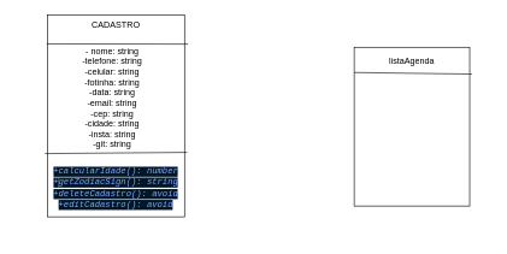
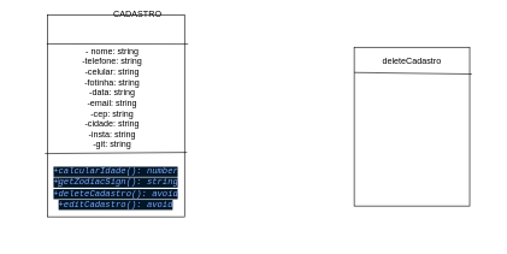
- <mxCell id="3" value="CADASTRO" style="text;html=1;strokeColor=none;fillColor=none;align=center;verticalAlign=middle;whiteSpace=wrap;rounded=0;" vertex="1" parent="1"><mxGeometry x="130" y="20" width="60" height="30" as="geometry" /></mxCell>
+ <mxCell id="3" value="CADASTRO" style="text;html=1;strokeColor=none;fillColor=none;align=center;verticalAlign=middle;whiteSpace=wrap;rounded=0;" vertex="1" parent="1"><mxGeometry x="160" y="5" width="60" height="30" as="geometry" /></mxCell>
- <mxCell id="6" value="listaAgenda" style="text;html=1;strokeColor=none;fillColor=none;align=center;verticalAlign=middle;whiteSpace=wrap;rounded=0;" vertex="1" parent="1"><mxGeometry x="530" y="65" width="80" height="40" as="geometry" /></mxCell>
+ <mxCell id="6" value="deleteCadastro" style="text;html=1;strokeColor=none;fillColor=none;align=center;verticalAlign=middle;whiteSpace=wrap;rounded=0;" vertex="1" parent="1"><mxGeometry x="530" y="65" width="80" height="40" as="geometry" /></mxCell>
